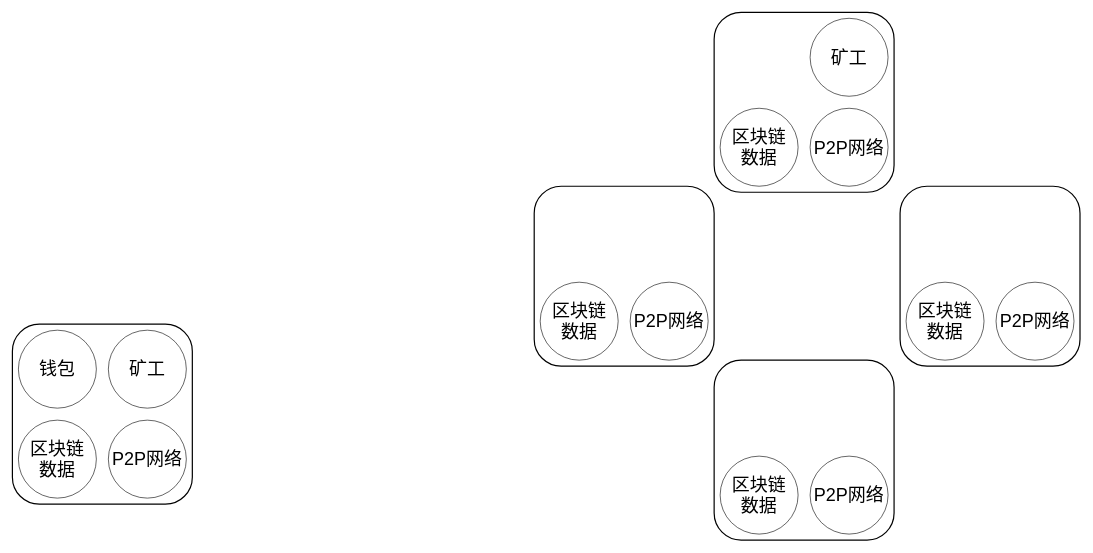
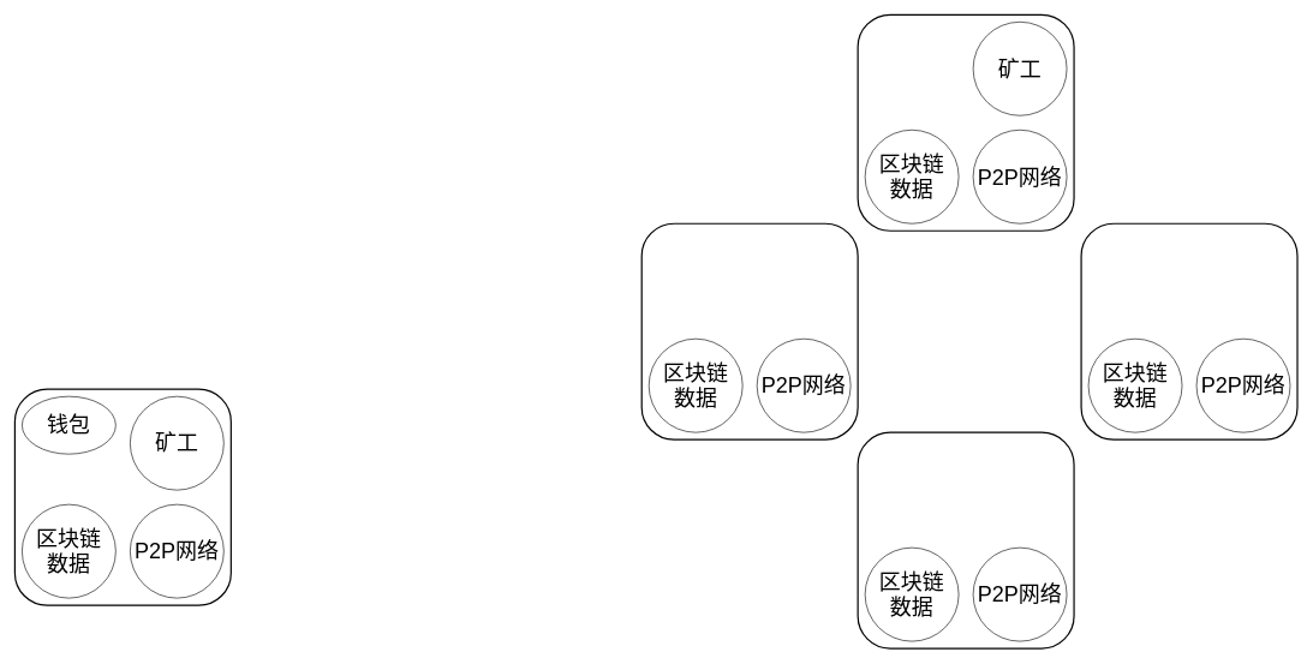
- <mxCell id="4" value="&lt;font style=&quot;font-size: 30px&quot;&gt;钱包&lt;/font&gt;" style="ellipse;whiteSpace=wrap;html=1;aspect=fixed;" vertex="1" parent="2"><mxGeometry x="10" y="10" width="130" height="130" as="geometry" /></mxCell>
+ <mxCell id="4" value="&lt;font style=&quot;font-size: 30px&quot;&gt;钱包&lt;/font&gt;" style="ellipse;whiteSpace=wrap;html=1;aspect=fixed;" vertex="1" parent="2"><mxGeometry x="10" y="10" width="130" height="80" as="geometry" /></mxCell>
